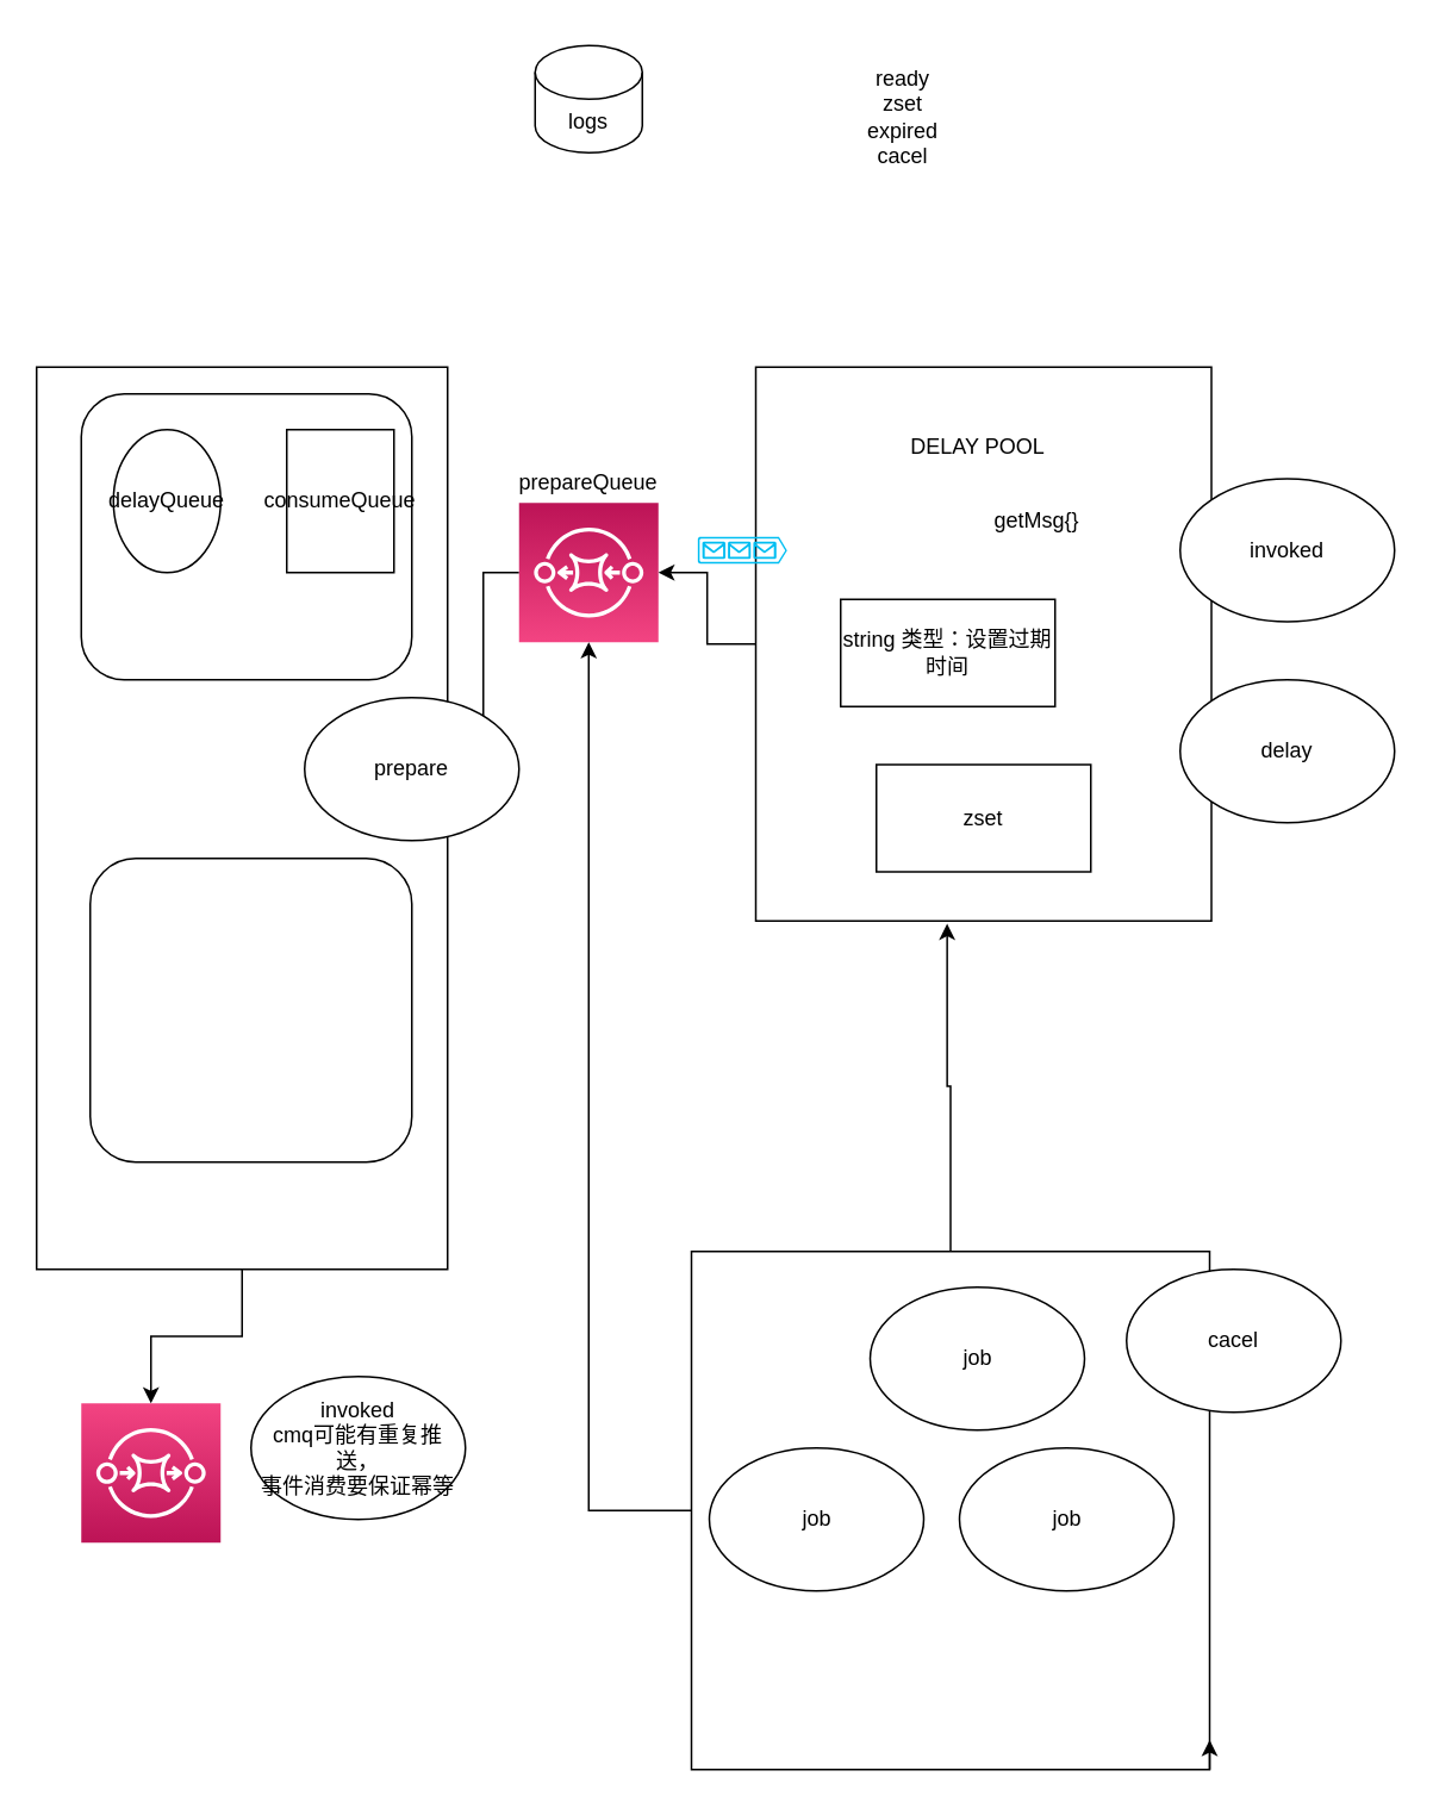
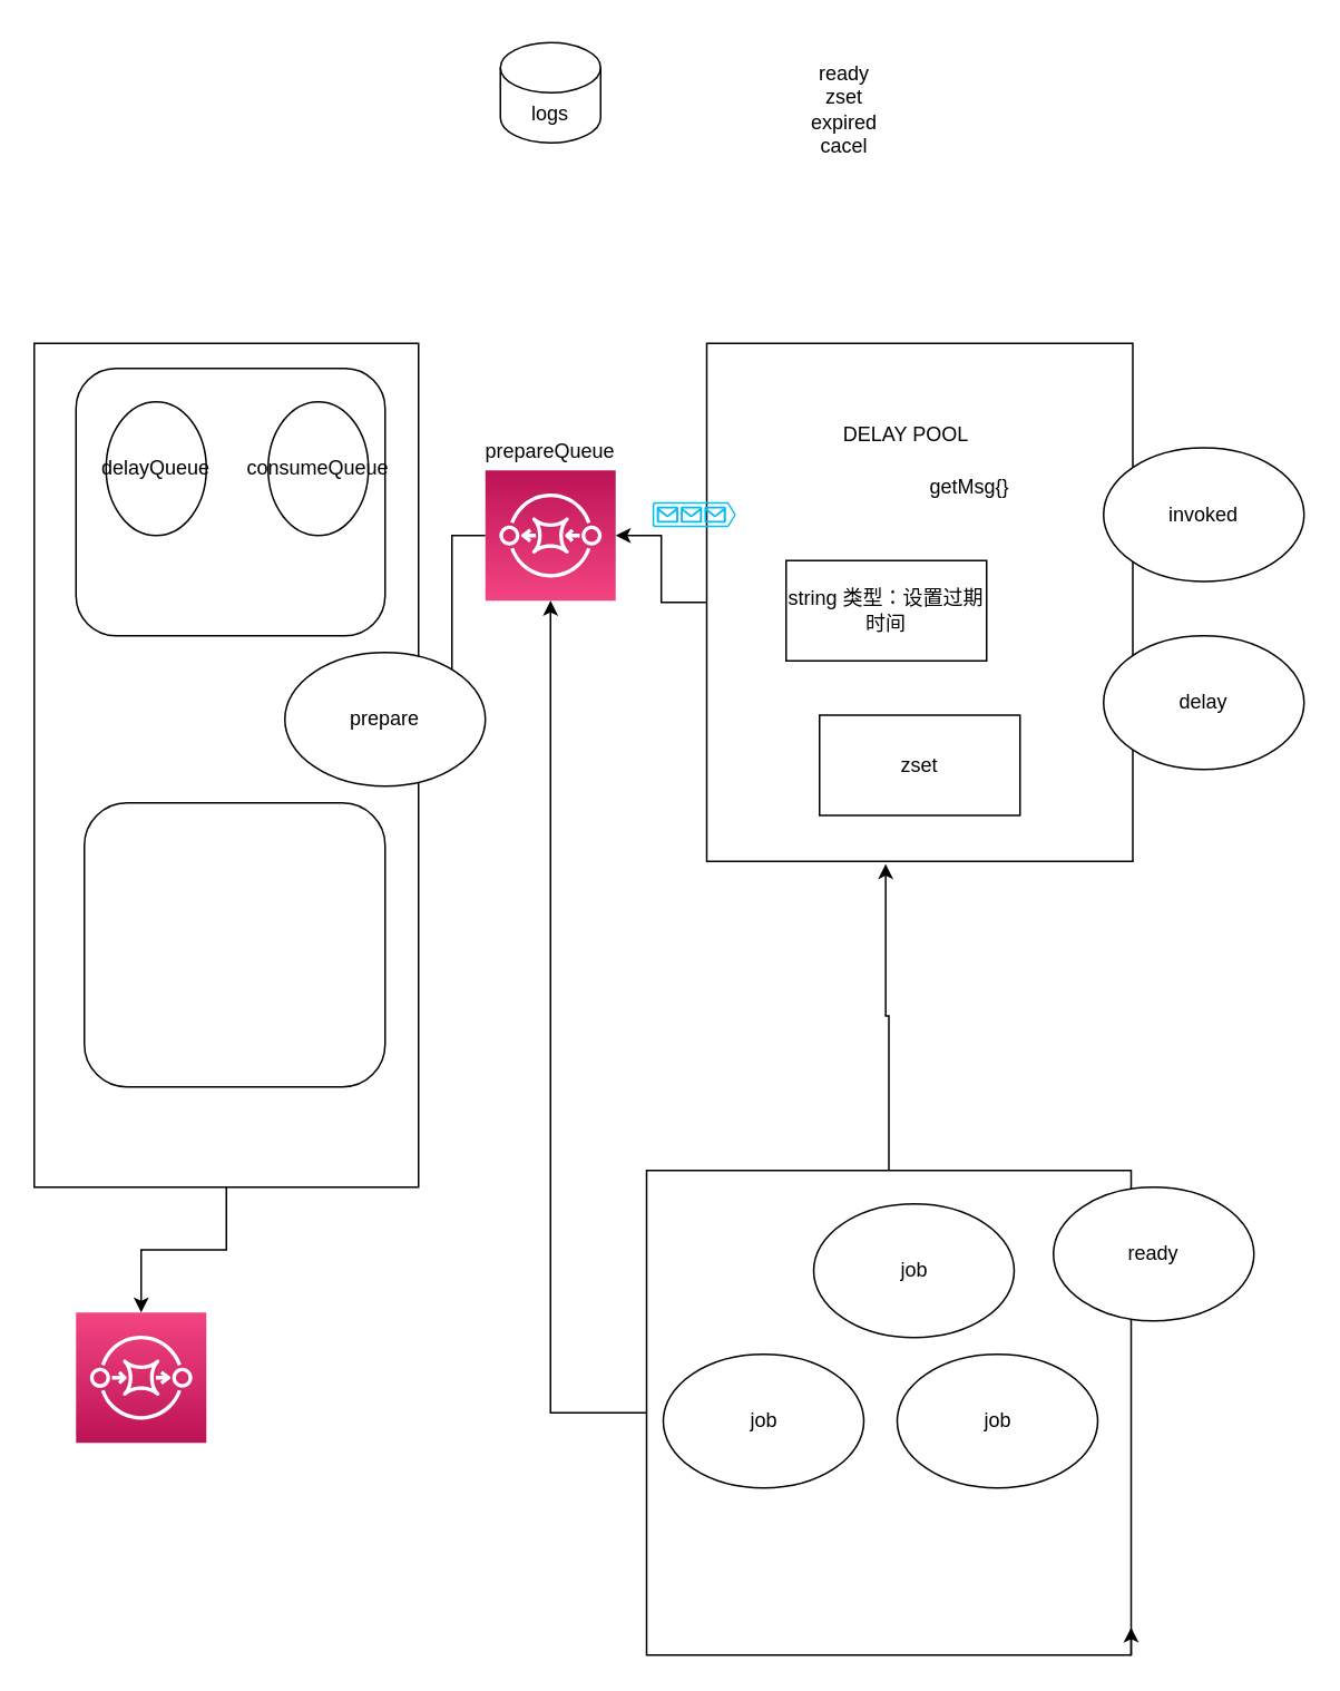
- <mxCell id="31" value="DELAY POOL" style="text;html=1;strokeColor=none;fillColor=none;align=center;verticalAlign=middle;whiteSpace=wrap;rounded=0;" vertex="1" parent="1"><mxGeometry x="506.5" y="240" width="80" height="20" as="geometry" /></mxCell>
+ <mxCell id="31" value="DELAY POOL" style="text;html=1;strokeColor=none;fillColor=none;align=center;verticalAlign=middle;whiteSpace=wrap;rounded=0;" vertex="1" parent="1"><mxGeometry x="501.5" y="250" width="80" height="20" as="geometry" /></mxCell>
- <mxCell id="21" value="consumeQueue" style="whiteSpace=wrap;html=1;rounded=0;" vertex="1" parent="1"><mxGeometry x="160" y="240" width="60" height="80" as="geometry" /></mxCell>
+ <mxCell id="21" value="consumeQueue" style="ellipse;whiteSpace=wrap;html=1;" vertex="1" parent="1"><mxGeometry x="160" y="240" width="60" height="80" as="geometry" /></mxCell>
- <mxCell id="30" value="cacel" style="ellipse;whiteSpace=wrap;html=1;" vertex="1" parent="1"><mxGeometry x="630" y="710" width="120" height="80" as="geometry" /></mxCell>
+ <mxCell id="30" value="ready" style="ellipse;whiteSpace=wrap;html=1;" vertex="1" parent="1"><mxGeometry x="630" y="710" width="120" height="80" as="geometry" /></mxCell>
- <mxCell id="27" value="invoked&lt;br&gt;cmq可能有重复推送，&lt;br&gt;事件消费要保证幂等" style="ellipse;whiteSpace=wrap;html=1;" vertex="1" parent="1"><mxGeometry x="140" y="770" width="120" height="80" as="geometry" /></mxCell>
